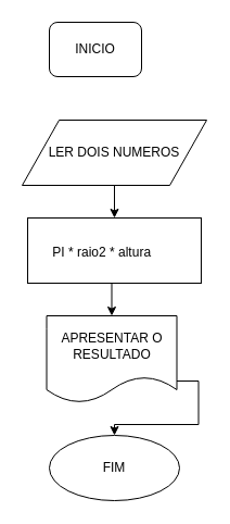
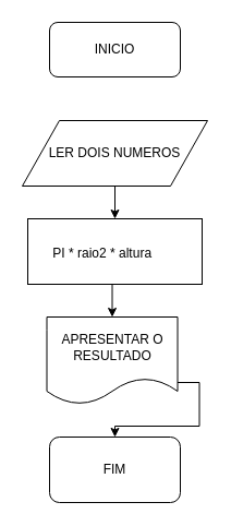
- <mxCell id="2" value="INICIO" style="rounded=1;whiteSpace=wrap;html=1;" vertex="1" parent="1"><mxGeometry x="45" y="20" width="85" height="50" as="geometry" /></mxCell>
+ <mxCell id="2" value="INICIO" style="rounded=1;whiteSpace=wrap;html=1;" vertex="1" parent="1"><mxGeometry x="45" y="20" width="120" height="50" as="geometry" /></mxCell>
- <mxCell id="9" value="FIM" style="ellipse;whiteSpace=wrap;html=1;" vertex="1" parent="1"><mxGeometry x="45" y="400" width="120" height="60" as="geometry" /></mxCell>
+ <mxCell id="9" value="FIM" style="rounded=1;whiteSpace=wrap;html=1;" vertex="1" parent="1"><mxGeometry x="45" y="400" width="120" height="60" as="geometry" /></mxCell>
